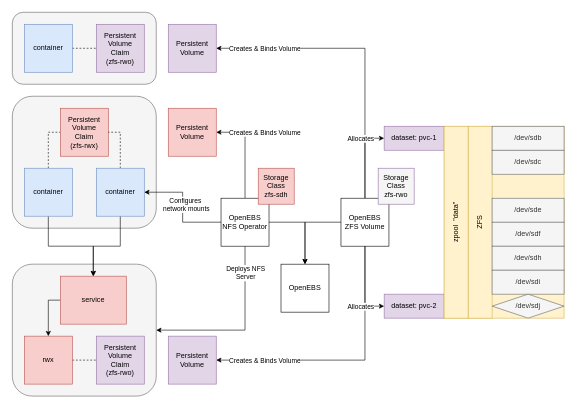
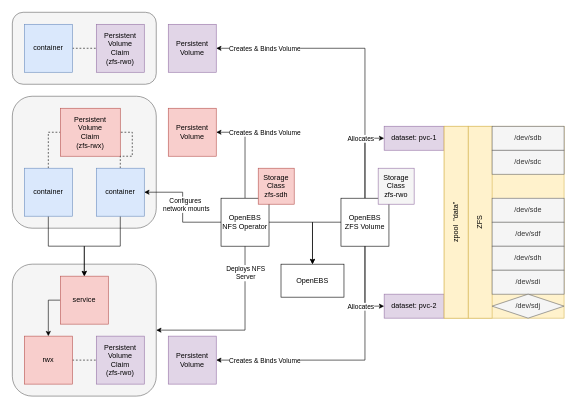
- <mxCell id="29" value="Persistent&lt;div&gt;Volume&lt;/div&gt;&lt;div&gt;Claim&lt;/div&gt;&lt;div&gt;(zfs-rwx)&lt;/div&gt;" style="whiteSpace=wrap;html=1;aspect=fixed;fillColor=#f8cecc;strokeColor=#b85450;" vertex="1" parent="1"><mxGeometry x="100" y="180" width="80" height="80" as="geometry" /></mxCell>
+ <mxCell id="29" value="Persistent&lt;div&gt;Volume&lt;/div&gt;&lt;div&gt;Claim&lt;/div&gt;&lt;div&gt;(zfs-rwx)&lt;/div&gt;" style="whiteSpace=wrap;html=1;aspect=fixed;fillColor=#f8cecc;strokeColor=#b85450;" vertex="1" parent="1"><mxGeometry x="100" y="180" width="100" height="80" as="geometry" /></mxCell>
- <mxCell id="7" value="OpenEBS" style="whiteSpace=wrap;html=1;aspect=fixed;" vertex="1" parent="1"><mxGeometry x="468" y="440" width="80" height="80" as="geometry" /></mxCell>
+ <mxCell id="7" value="OpenEBS" style="whiteSpace=wrap;html=1;aspect=fixed;" vertex="1" parent="1"><mxGeometry x="468" y="440" width="105" height="55" as="geometry" /></mxCell>
- <mxCell id="41" value="service" style="whiteSpace=wrap;html=1;aspect=fixed;fillColor=#f8cecc;strokeColor=#b85450;" vertex="1" parent="1"><mxGeometry x="100" y="460" width="110" height="80" as="geometry" /></mxCell>
+ <mxCell id="41" value="service" style="whiteSpace=wrap;html=1;aspect=fixed;fillColor=#f8cecc;strokeColor=#b85450;" vertex="1" parent="1"><mxGeometry x="100" y="460" width="80" height="80" as="geometry" /></mxCell>
